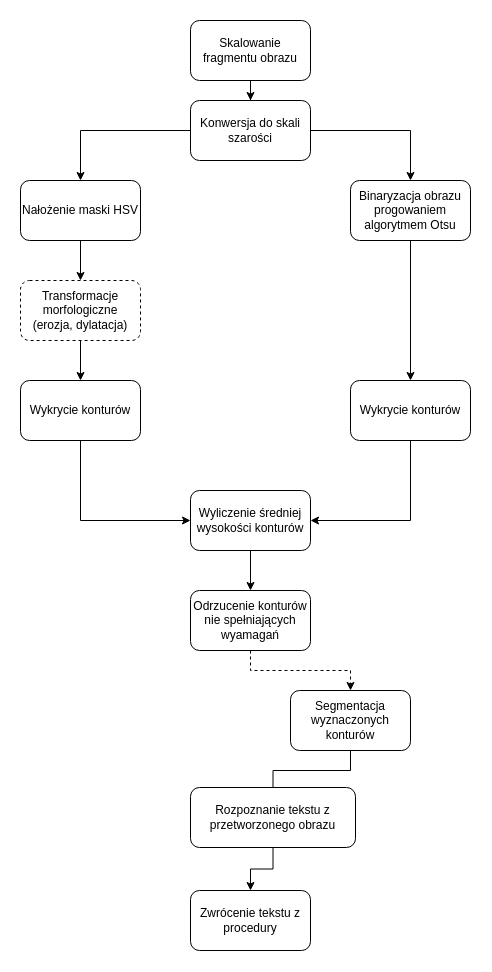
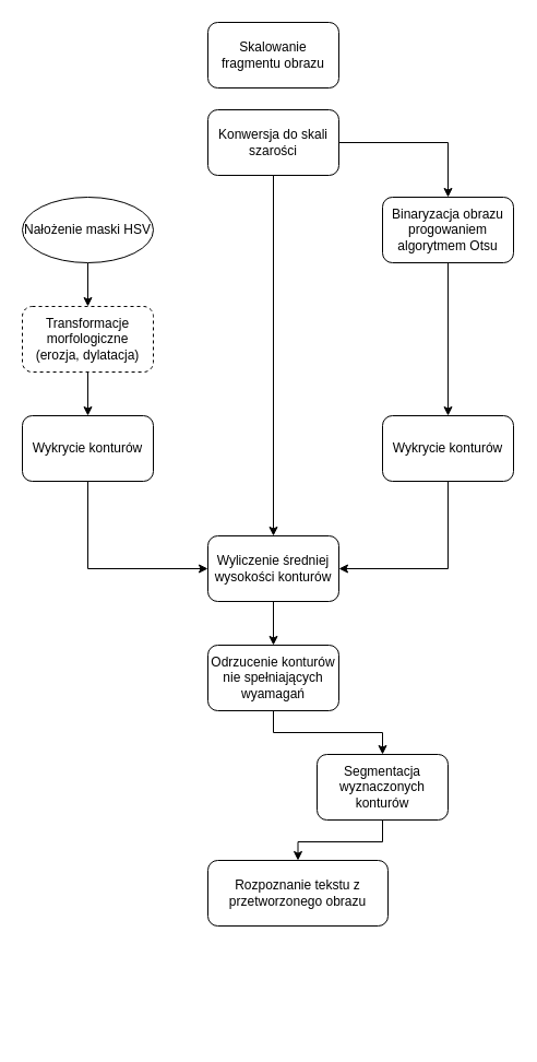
- <mxCell id="2" value="" style="edgeStyle=orthogonalEdgeStyle;rounded=0;orthogonalLoop=1;jettySize=auto;html=1;" edge="1" parent="1" source="3" target="6"><mxGeometry relative="1" as="geometry" /></mxCell>
- <mxCell id="5" style="edgeStyle=orthogonalEdgeStyle;rounded=0;orthogonalLoop=1;jettySize=auto;html=1;" edge="1" parent="1" source="6" target="12"><mxGeometry relative="1" as="geometry" /></mxCell>
+ <mxCell id="5" style="edgeStyle=orthogonalEdgeStyle;rounded=0;orthogonalLoop=1;jettySize=auto;html=1;" edge="1" parent="1" source="6" target="18"><mxGeometry relative="1" as="geometry" /></mxCell>
- <mxCell id="12" value="Nałożenie maski HSV" style="rounded=1;whiteSpace=wrap;html=1;" vertex="1" parent="1"><mxGeometry x="20" y="180" width="120" height="60" as="geometry" /></mxCell>
+ <mxCell id="12" value="Nałożenie maski HSV" style="ellipse;whiteSpace=wrap;html=1;" vertex="1" parent="1"><mxGeometry x="20" y="180" width="120" height="60" as="geometry" /></mxCell>
- <mxCell id="19" style="edgeStyle=orthogonalEdgeStyle;rounded=0;orthogonalLoop=1;jettySize=auto;html=1;exitX=0.5;exitY=1;exitDx=0;exitDy=0;entryX=0.5;entryY=0;entryDx=0;entryDy=0;dashed=1;" edge="1" parent="1" source="20" target="22"><mxGeometry relative="1" as="geometry" /></mxCell>
+ <mxCell id="19" style="edgeStyle=orthogonalEdgeStyle;rounded=0;orthogonalLoop=1;jettySize=auto;html=1;exitX=0.5;exitY=1;exitDx=0;exitDy=0;entryX=0.5;entryY=0;entryDx=0;entryDy=0;" edge="1" parent="1" source="20" target="22"><mxGeometry relative="1" as="geometry" /></mxCell>
- <mxCell id="21" value="" style="edgeStyle=orthogonalEdgeStyle;rounded=0;orthogonalLoop=1;jettySize=auto;html=1;endArrow=none;" edge="1" parent="1" source="22" target="24"><mxGeometry relative="1" as="geometry" /></mxCell>
+ <mxCell id="21" value="" style="edgeStyle=orthogonalEdgeStyle;rounded=0;orthogonalLoop=1;jettySize=auto;html=1;" edge="1" parent="1" source="22" target="24"><mxGeometry relative="1" as="geometry" /></mxCell>
- <mxCell id="23" style="edgeStyle=orthogonalEdgeStyle;rounded=0;orthogonalLoop=1;jettySize=auto;html=1;exitX=0.5;exitY=1;exitDx=0;exitDy=0;entryX=0.5;entryY=0;entryDx=0;entryDy=0;" edge="1" parent="1" source="24" target="25"><mxGeometry relative="1" as="geometry" /></mxCell>
- <mxCell id="25" value="Zwrócenie tekstu z procedury" style="rounded=1;whiteSpace=wrap;html=1;" vertex="1" parent="1"><mxGeometry x="190" y="890" width="120" height="60" as="geometry" /></mxCell>
